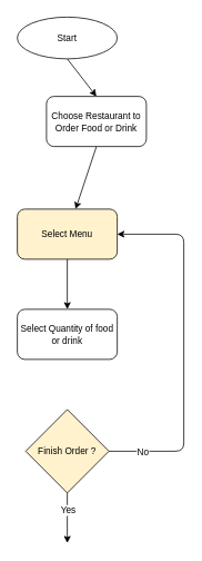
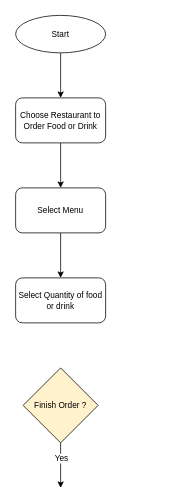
- <mxCell id="5" value="&lt;font style=&quot;font-size: 11px&quot;&gt;Choose Restaurant to Order Food or Drink&lt;/font&gt;" style="rounded=1;whiteSpace=wrap;html=1;" vertex="1" parent="1"><mxGeometry x="55" y="115" width="120" height="60" as="geometry" /></mxCell>
+ <mxCell id="5" value="&lt;font style=&quot;font-size: 11px&quot;&gt;Choose Restaurant to Order Food or Drink&lt;/font&gt;" style="rounded=1;whiteSpace=wrap;html=1;" vertex="1" parent="1"><mxGeometry x="20" y="130" width="120" height="60" as="geometry" /></mxCell>
- <mxCell id="7" value="&lt;font style=&quot;font-size: 11px&quot;&gt;Select Menu&lt;/font&gt;" style="rounded=1;whiteSpace=wrap;html=1;fillColor=#fff2cc;" vertex="1" parent="1"><mxGeometry x="20" y="250" width="120" height="60" as="geometry" /></mxCell>
+ <mxCell id="7" value="&lt;font style=&quot;font-size: 11px&quot;&gt;Select Menu&lt;/font&gt;" style="rounded=1;whiteSpace=wrap;html=1;" vertex="1" parent="1"><mxGeometry x="20" y="250" width="120" height="60" as="geometry" /></mxCell>
- <mxCell id="9" style="edgeStyle=none;html=1;exitX=1;exitY=0.5;exitDx=0;exitDy=0;entryX=1;entryY=0.5;entryDx=0;entryDy=0;fontSize=11;" edge="1" parent="1" source="13" target="7"><mxGeometry relative="1" as="geometry"><Array as="points"><mxPoint x="220" y="540" /><mxPoint x="220" y="280" /></Array></mxGeometry></mxCell>
- <mxCell id="10" value="No" style="edgeLabel;html=1;align=center;verticalAlign=middle;resizable=0;points=[];fontSize=11;" vertex="1" connectable="0" parent="9"><mxGeometry x="-0.093" y="4" relative="1" as="geometry"><mxPoint x="-46" y="105" as="offset" /></mxGeometry></mxCell>
